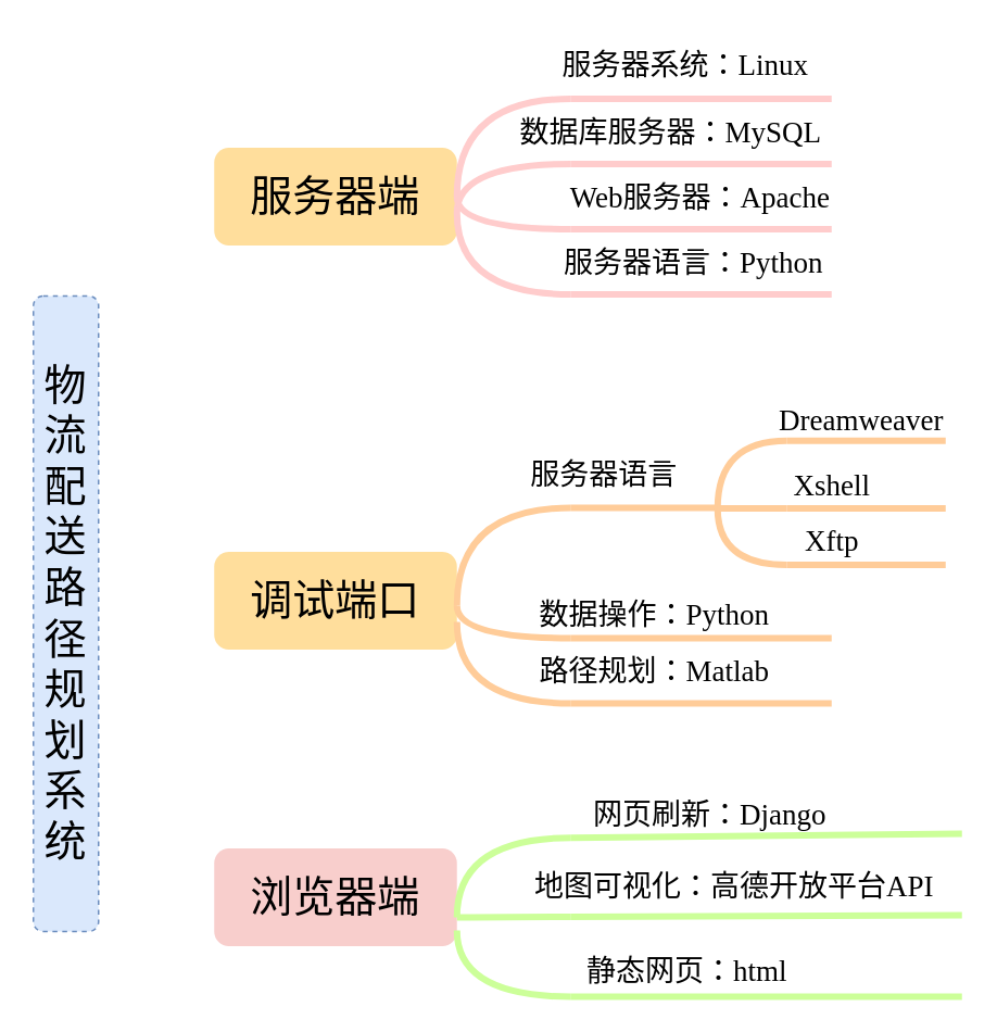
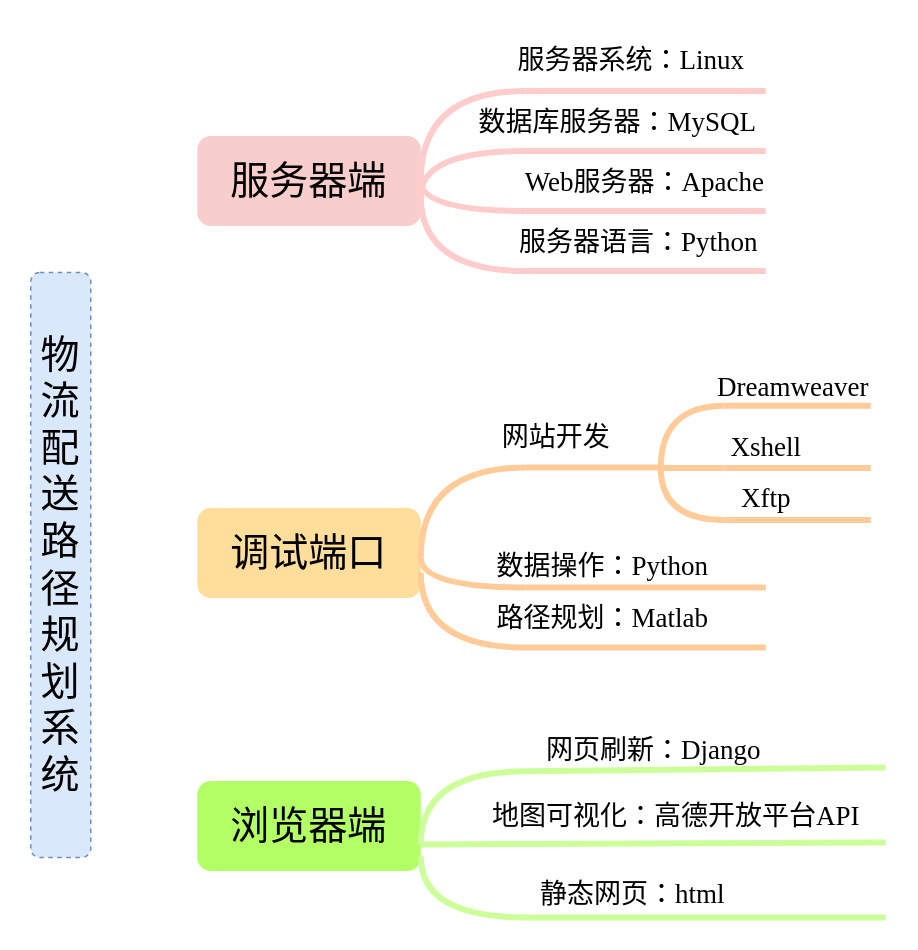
- <mxCell id="3" value="&lt;font face=&quot;宋体&quot;&gt;&lt;span style=&quot;font-size: 26px;&quot;&gt;服务器端&lt;br&gt;&lt;/span&gt;&lt;/font&gt;" style="rounded=1;whiteSpace=wrap;html=1;fillColor=#ffde9c;strokeColor=none;" vertex="1" parent="1"><mxGeometry x="131" y="90" width="149" height="60" as="geometry" /></mxCell>
+ <mxCell id="3" value="&lt;font face=&quot;宋体&quot;&gt;&lt;span style=&quot;font-size: 26px;&quot;&gt;服务器端&lt;br&gt;&lt;/span&gt;&lt;/font&gt;" style="rounded=1;whiteSpace=wrap;html=1;fillColor=#f8cecc;strokeColor=none;" vertex="1" parent="1"><mxGeometry x="131" y="90" width="149" height="60" as="geometry" /></mxCell>
- <mxCell id="26" value="服务器语言" style="text;html=1;align=center;verticalAlign=middle;resizable=0;points=[];autosize=1;strokeColor=none;fillColor=none;fontFamily=宋体;fontSize=18;" vertex="1" parent="1"><mxGeometry x="320" y="271" width="100" height="40" as="geometry" /></mxCell>
+ <mxCell id="26" value="网站开发" style="text;html=1;align=center;verticalAlign=middle;resizable=0;points=[];autosize=1;strokeColor=none;fillColor=none;fontFamily=宋体;fontSize=18;" vertex="1" parent="1"><mxGeometry x="320" y="271" width="100" height="40" as="geometry" /></mxCell>
- <mxCell id="5" value="&lt;font face=&quot;宋体&quot;&gt;&lt;span style=&quot;font-size: 26px;&quot;&gt;浏览器端&lt;br&gt;&lt;/span&gt;&lt;/font&gt;" style="rounded=1;whiteSpace=wrap;html=1;fillColor=#f8cecc;strokeColor=none;" vertex="1" parent="1"><mxGeometry x="131" y="520" width="149" height="60" as="geometry" /></mxCell>
+ <mxCell id="5" value="&lt;font face=&quot;宋体&quot;&gt;&lt;span style=&quot;font-size: 26px;&quot;&gt;浏览器端&lt;br&gt;&lt;/span&gt;&lt;/font&gt;" style="rounded=1;whiteSpace=wrap;html=1;fillColor=#B3FF66;strokeColor=none;" vertex="1" parent="1"><mxGeometry x="131" y="520" width="149" height="60" as="geometry" /></mxCell>
